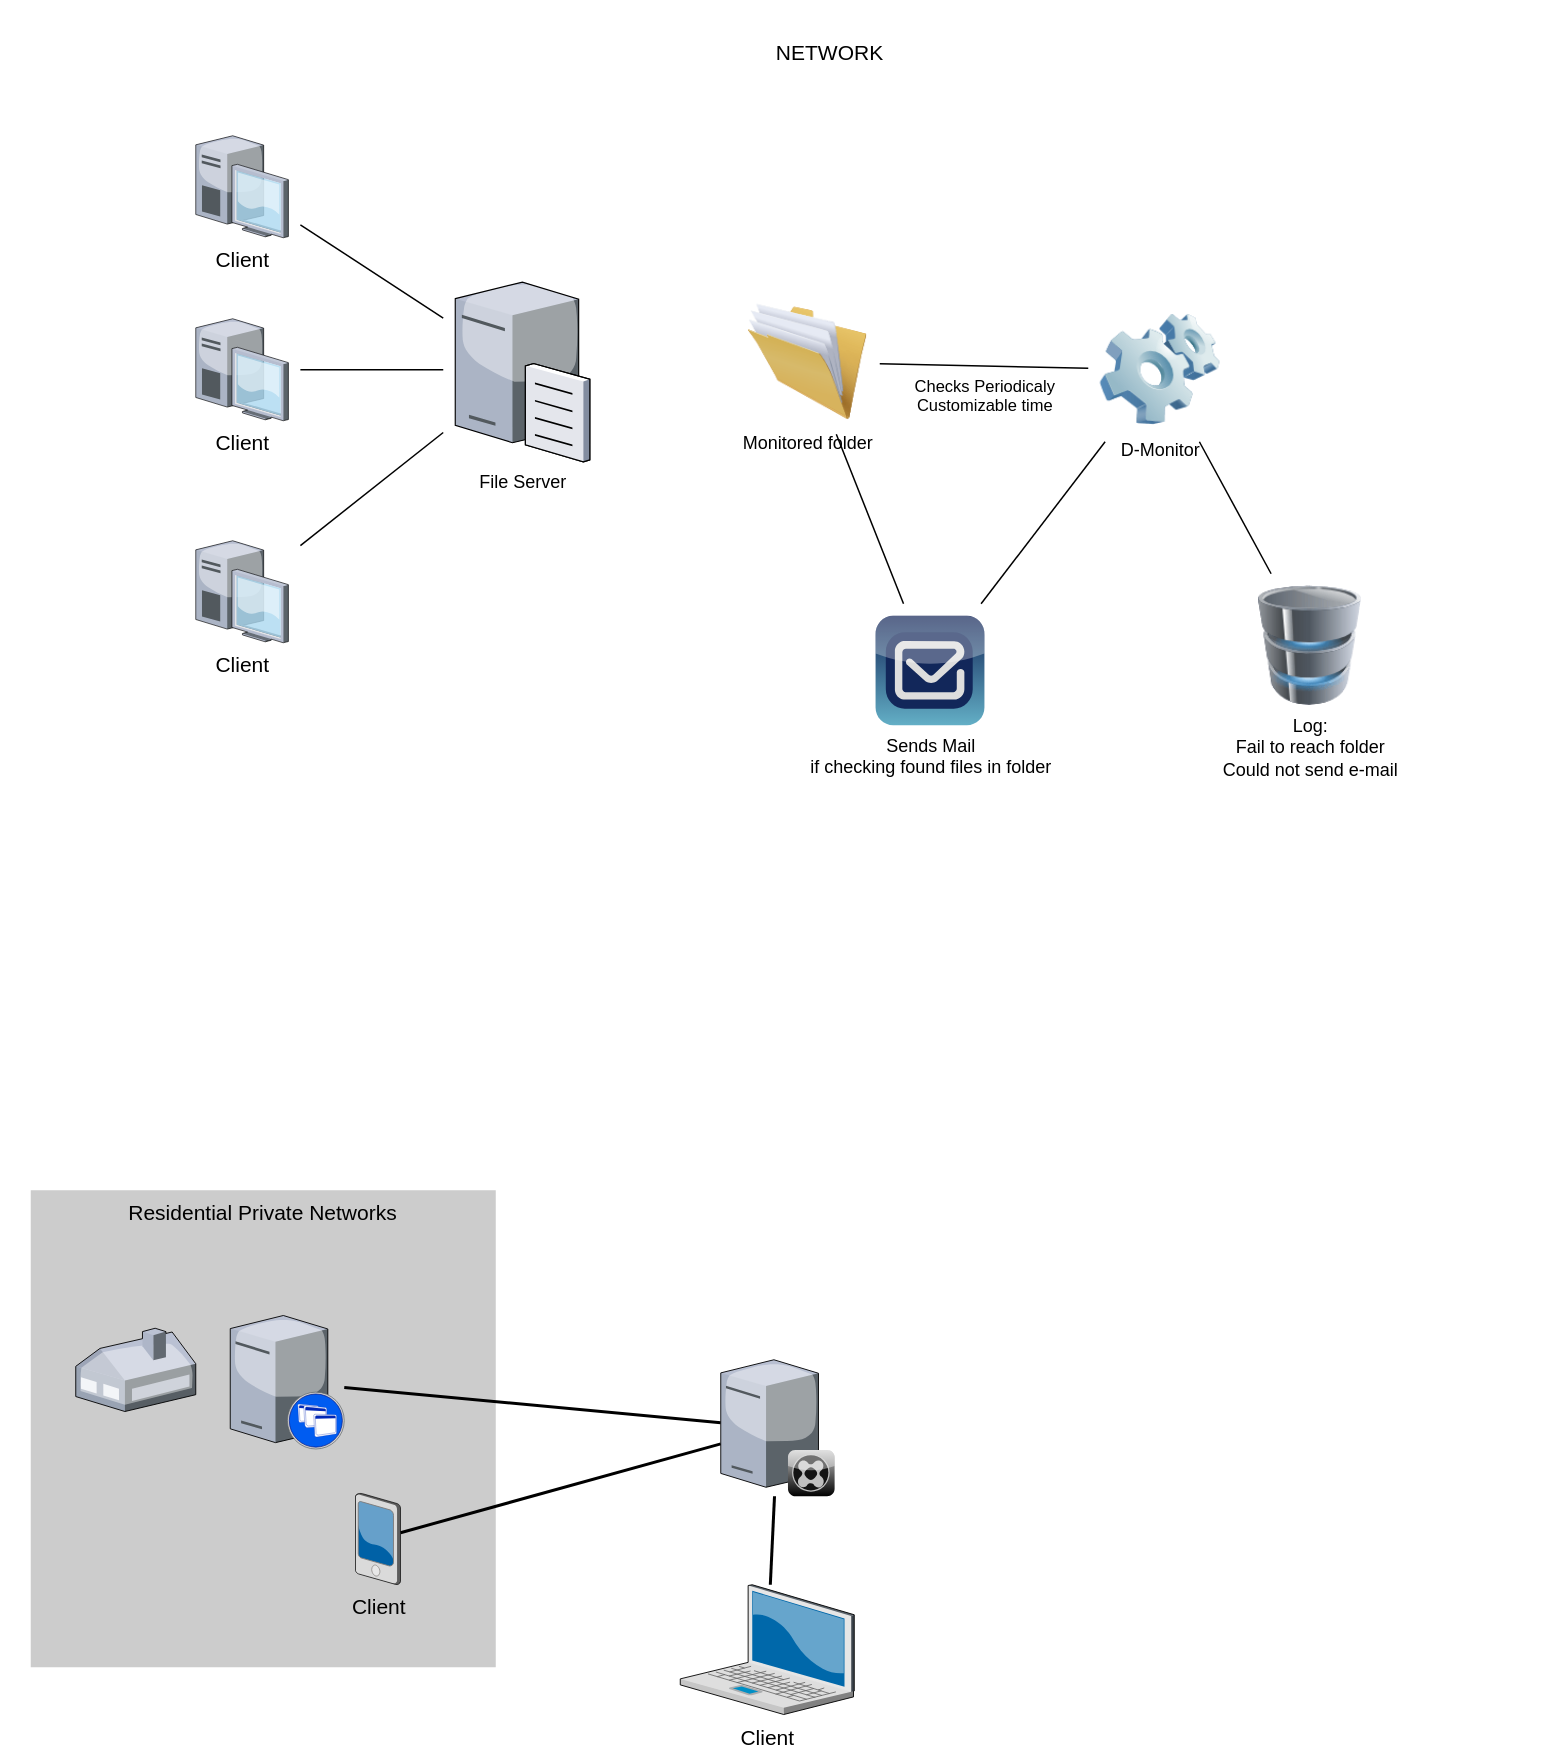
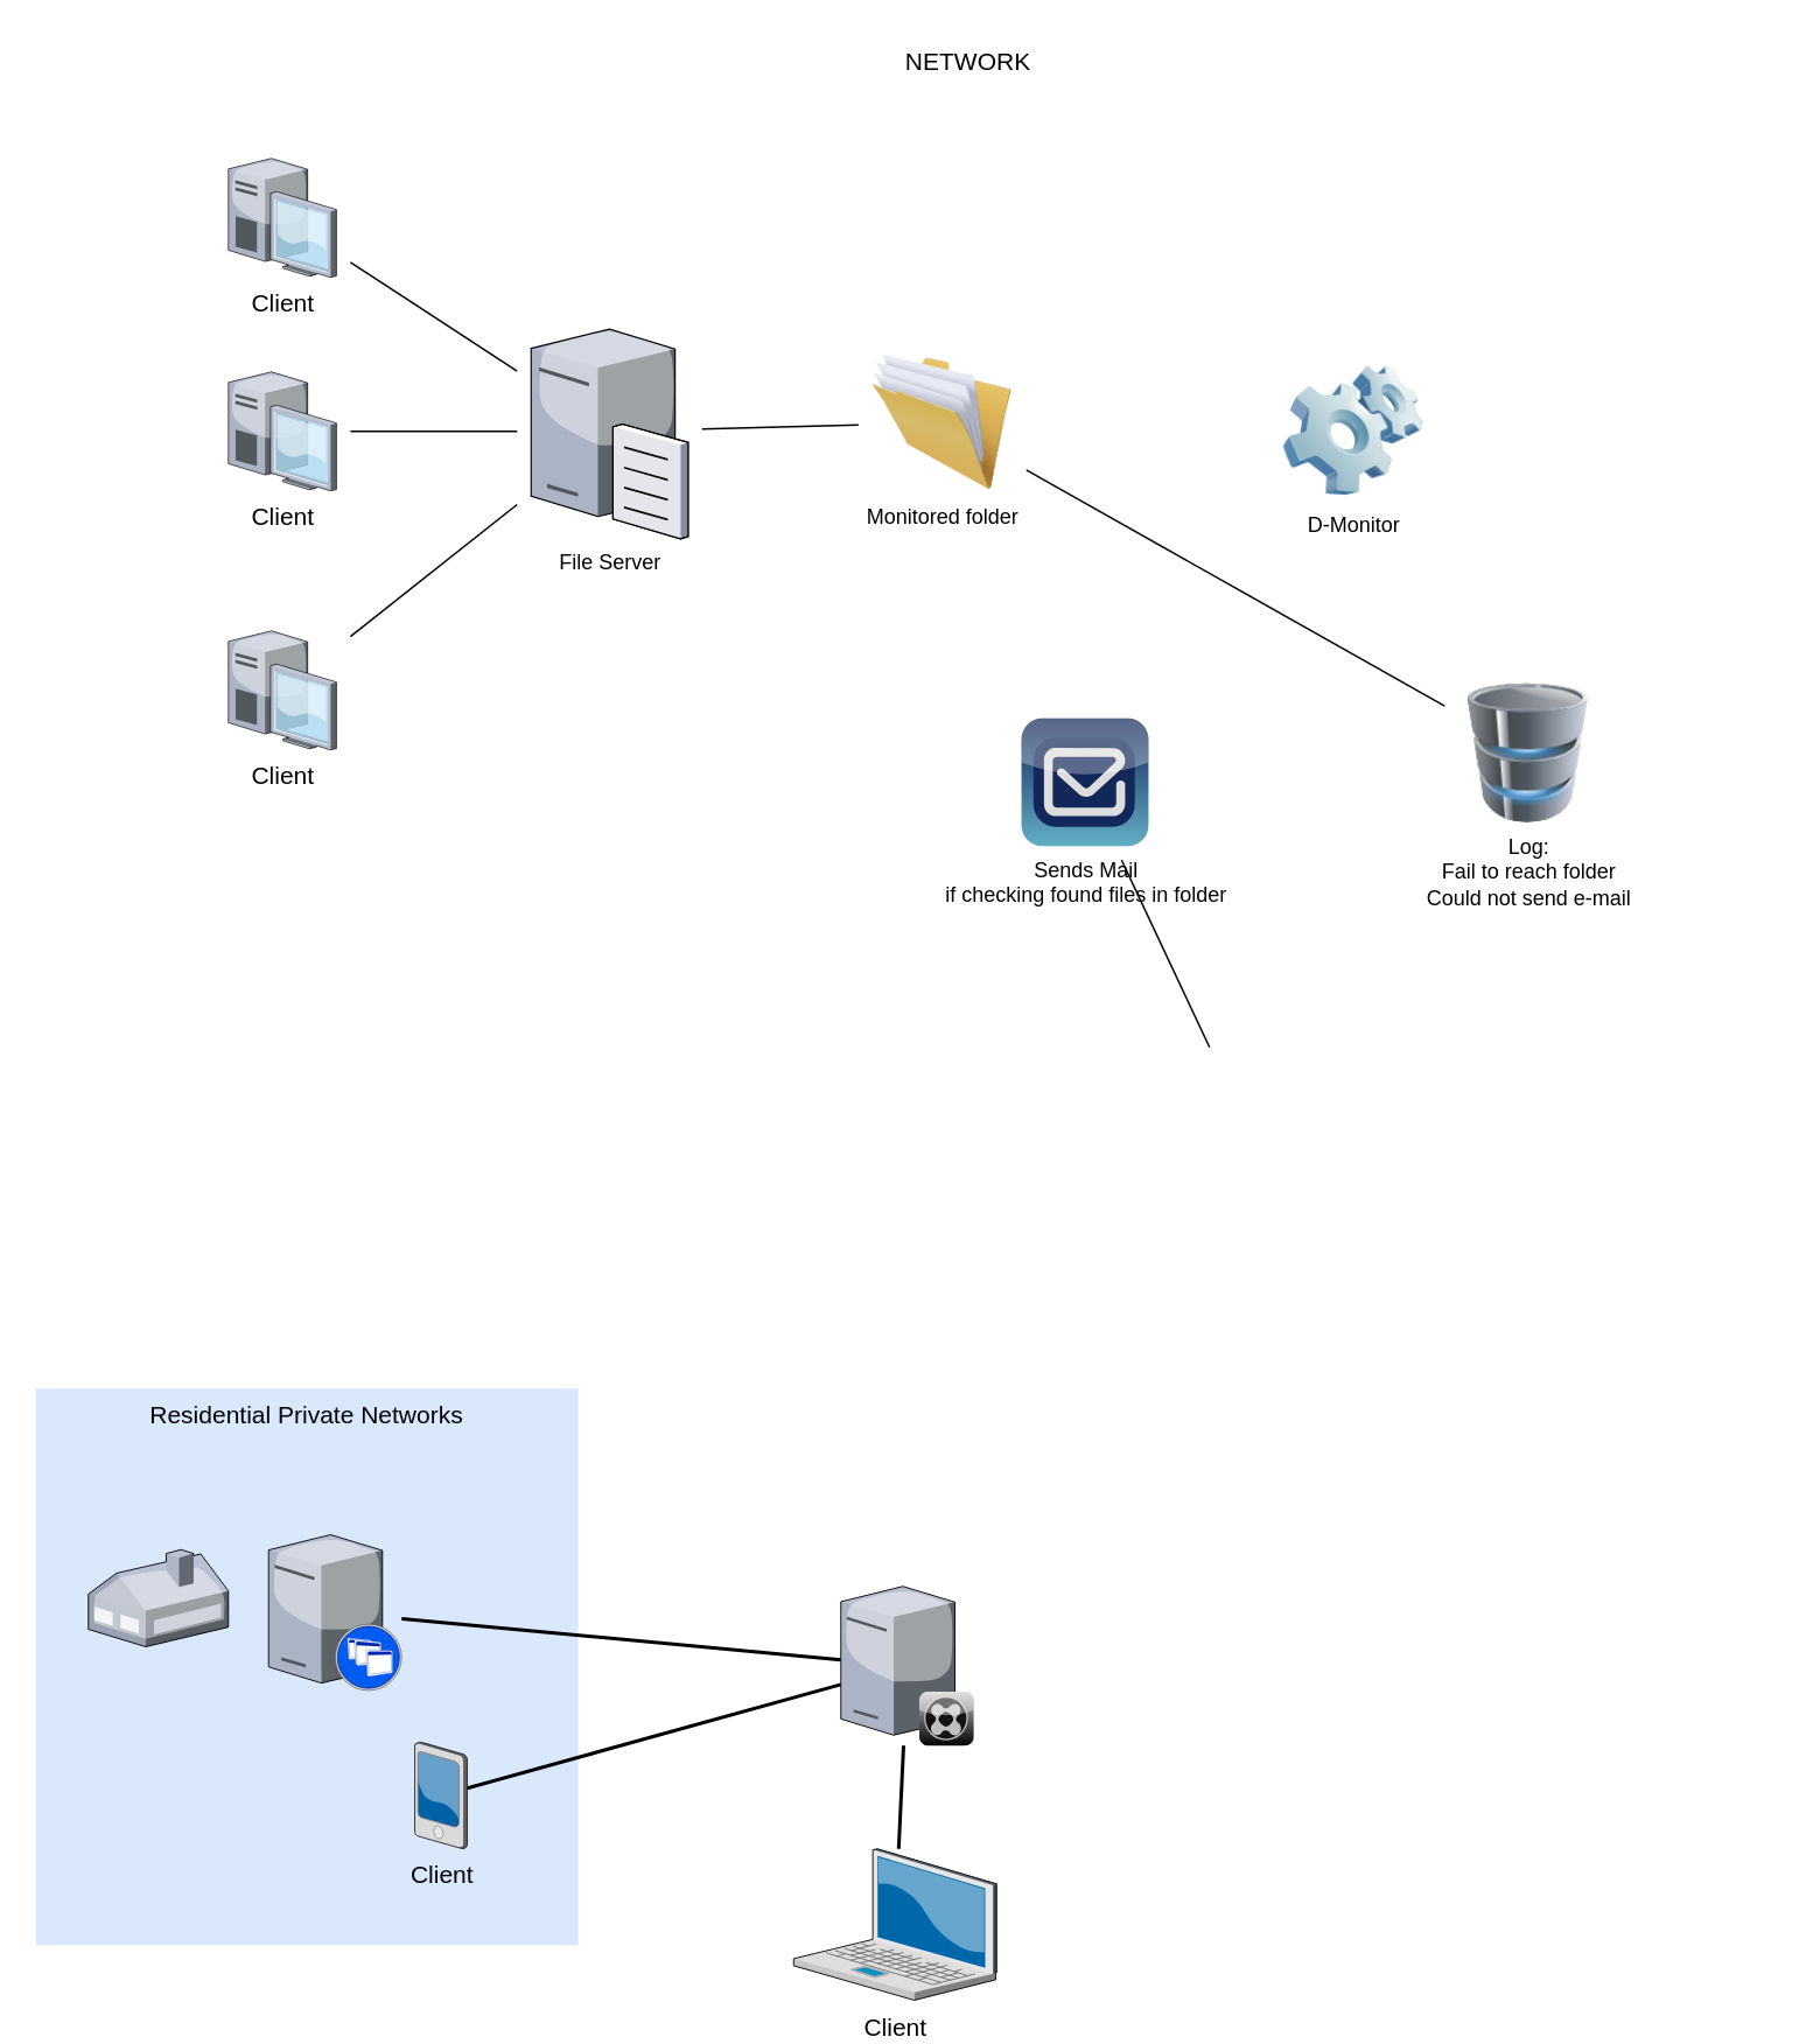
- <mxCell id="22" value="Checks Periodicaly&lt;br&gt;Customizable time" style="endArrow=none;html=1;startSize=14;endSize=14;sourcePerimeterSpacing=8;targetPerimeterSpacing=8;labelBackgroundColor=none;verticalAlign=top;" edge="1" parent="1" source="19" target="21"><mxGeometry width="50" height="50" relative="1" as="geometry"><mxPoint x="303" y="280" as="sourcePoint" /><mxPoint x="353" y="230" as="targetPoint" /></mxGeometry></mxCell>
- <mxCell id="26" value="" style="endArrow=none;html=1;startSize=14;endSize=14;sourcePerimeterSpacing=8;targetPerimeterSpacing=8;" edge="1" parent="1" source="23" target="21"><mxGeometry width="50" height="50" relative="1" as="geometry"><mxPoint x="711.07" y="309.25" as="sourcePoint" /><mxPoint x="751.048" y="208" as="targetPoint" /></mxGeometry></mxCell>
+ <mxCell id="26" value="" style="endArrow=none;html=1;startSize=14;endSize=14;sourcePerimeterSpacing=8;targetPerimeterSpacing=8;" edge="1" parent="1" source="23" target="19"><mxGeometry width="50" height="50" relative="1" as="geometry"><mxPoint x="711.07" y="309.25" as="sourcePoint" /><mxPoint x="751.048" y="208" as="targetPoint" /></mxGeometry></mxCell>
- <mxCell id="20" value="" style="endArrow=none;html=1;startSize=14;endSize=14;sourcePerimeterSpacing=8;targetPerimeterSpacing=8;" edge="1" parent="1" source="19" target="24"><mxGeometry width="50" height="50" relative="1" as="geometry"><mxPoint x="303" y="330" as="sourcePoint" /><mxPoint x="353" y="280" as="targetPoint" /></mxGeometry></mxCell>
+ <mxCell id="20" value="" style="endArrow=none;html=1;startSize=14;endSize=14;sourcePerimeterSpacing=8;targetPerimeterSpacing=8;" edge="1" parent="1" source="19" target="13"><mxGeometry width="50" height="50" relative="1" as="geometry"><mxPoint x="303" y="330" as="sourcePoint" /><mxPoint x="353" y="280" as="targetPoint" /></mxGeometry></mxCell>
- <mxCell id="25" value="" style="endArrow=none;html=1;startSize=14;endSize=14;sourcePerimeterSpacing=8;targetPerimeterSpacing=8;" edge="1" parent="1" source="24" target="21"><mxGeometry width="50" height="50" relative="1" as="geometry"><mxPoint x="503" y="320" as="sourcePoint" /><mxPoint x="553" y="270" as="targetPoint" /></mxGeometry></mxCell>
+ <mxCell id="25" value="" style="endArrow=none;html=1;startSize=14;endSize=14;sourcePerimeterSpacing=8;targetPerimeterSpacing=8;" edge="1" parent="1" source="24" target="2"><mxGeometry width="50" height="50" relative="1" as="geometry"><mxPoint x="503" y="320" as="sourcePoint" /><mxPoint x="553" y="270" as="targetPoint" /></mxGeometry></mxCell>
- <mxCell id="3" value="Residential Private Networks" style="whiteSpace=wrap;html=1;fillColor=#cccccc;fontSize=14;strokeColor=none;verticalAlign=top;" parent="1" vertex="1"><mxGeometry x="20" y="793" width="310" height="318" as="geometry" /></mxCell>
+ <mxCell id="3" value="Residential Private Networks" style="whiteSpace=wrap;html=1;fillColor=#dae8fc;fontSize=14;strokeColor=none;verticalAlign=top;" parent="1" vertex="1"><mxGeometry x="20" y="793" width="310" height="318" as="geometry" /></mxCell>
